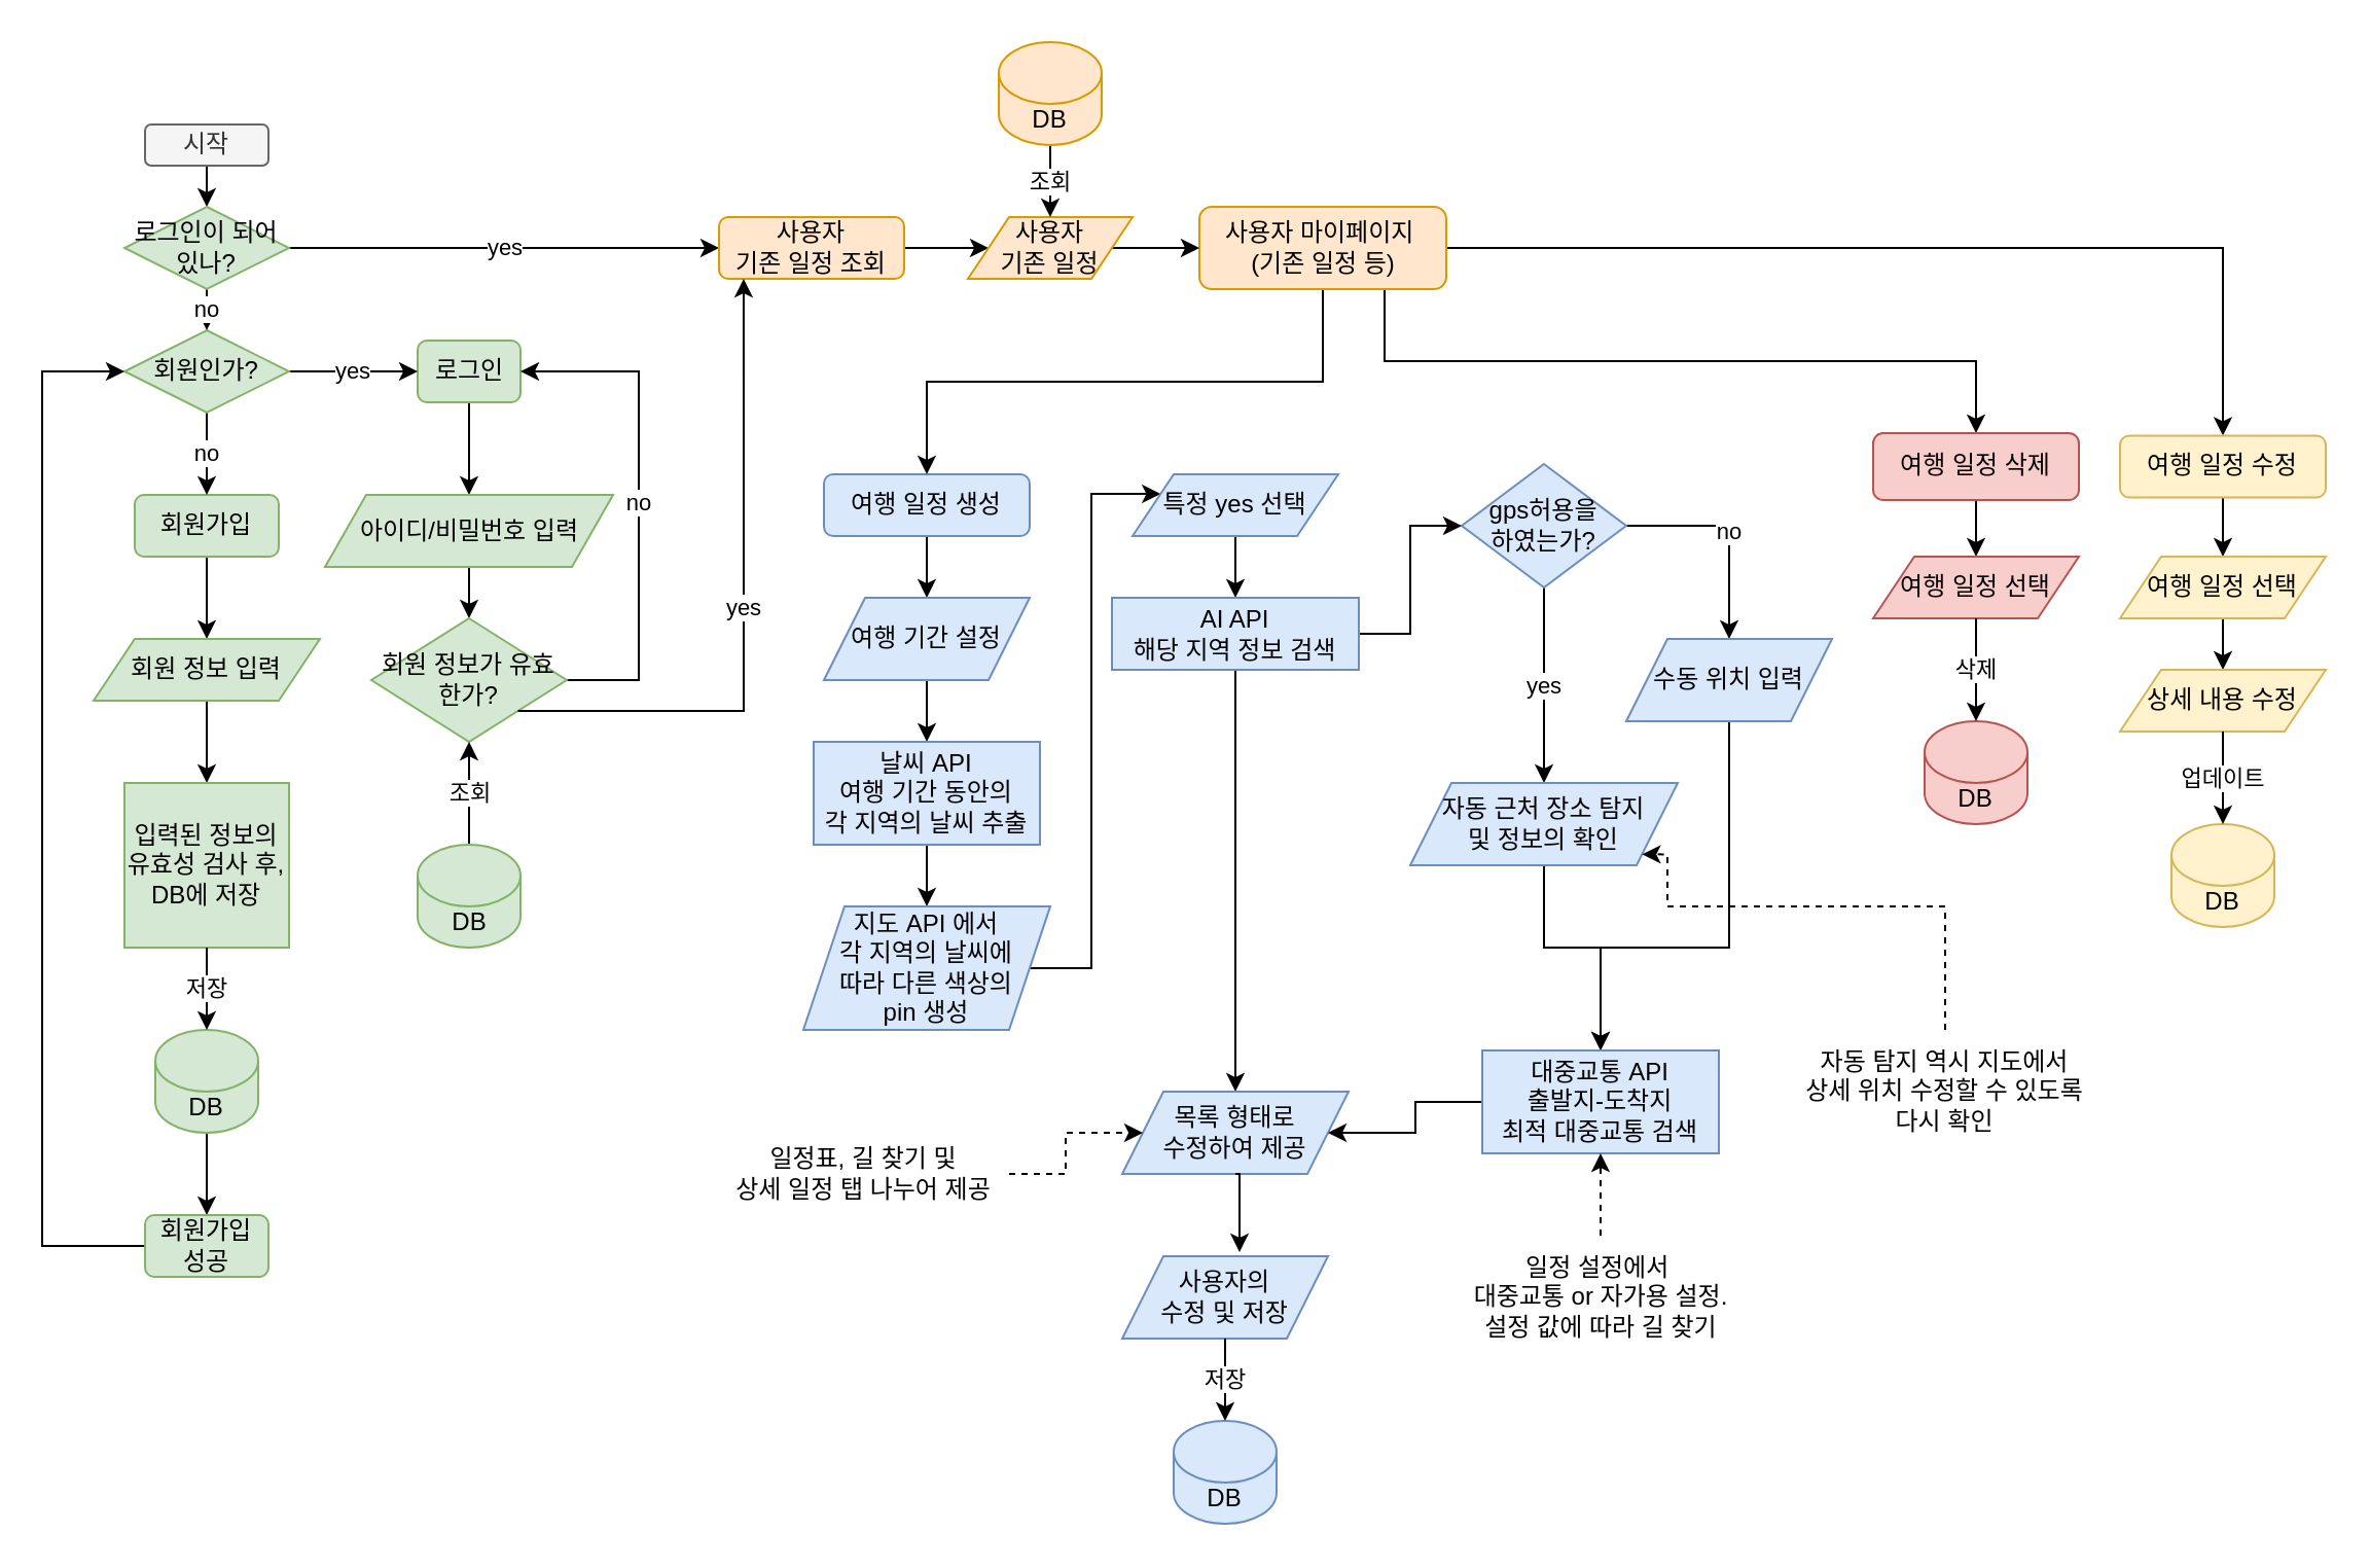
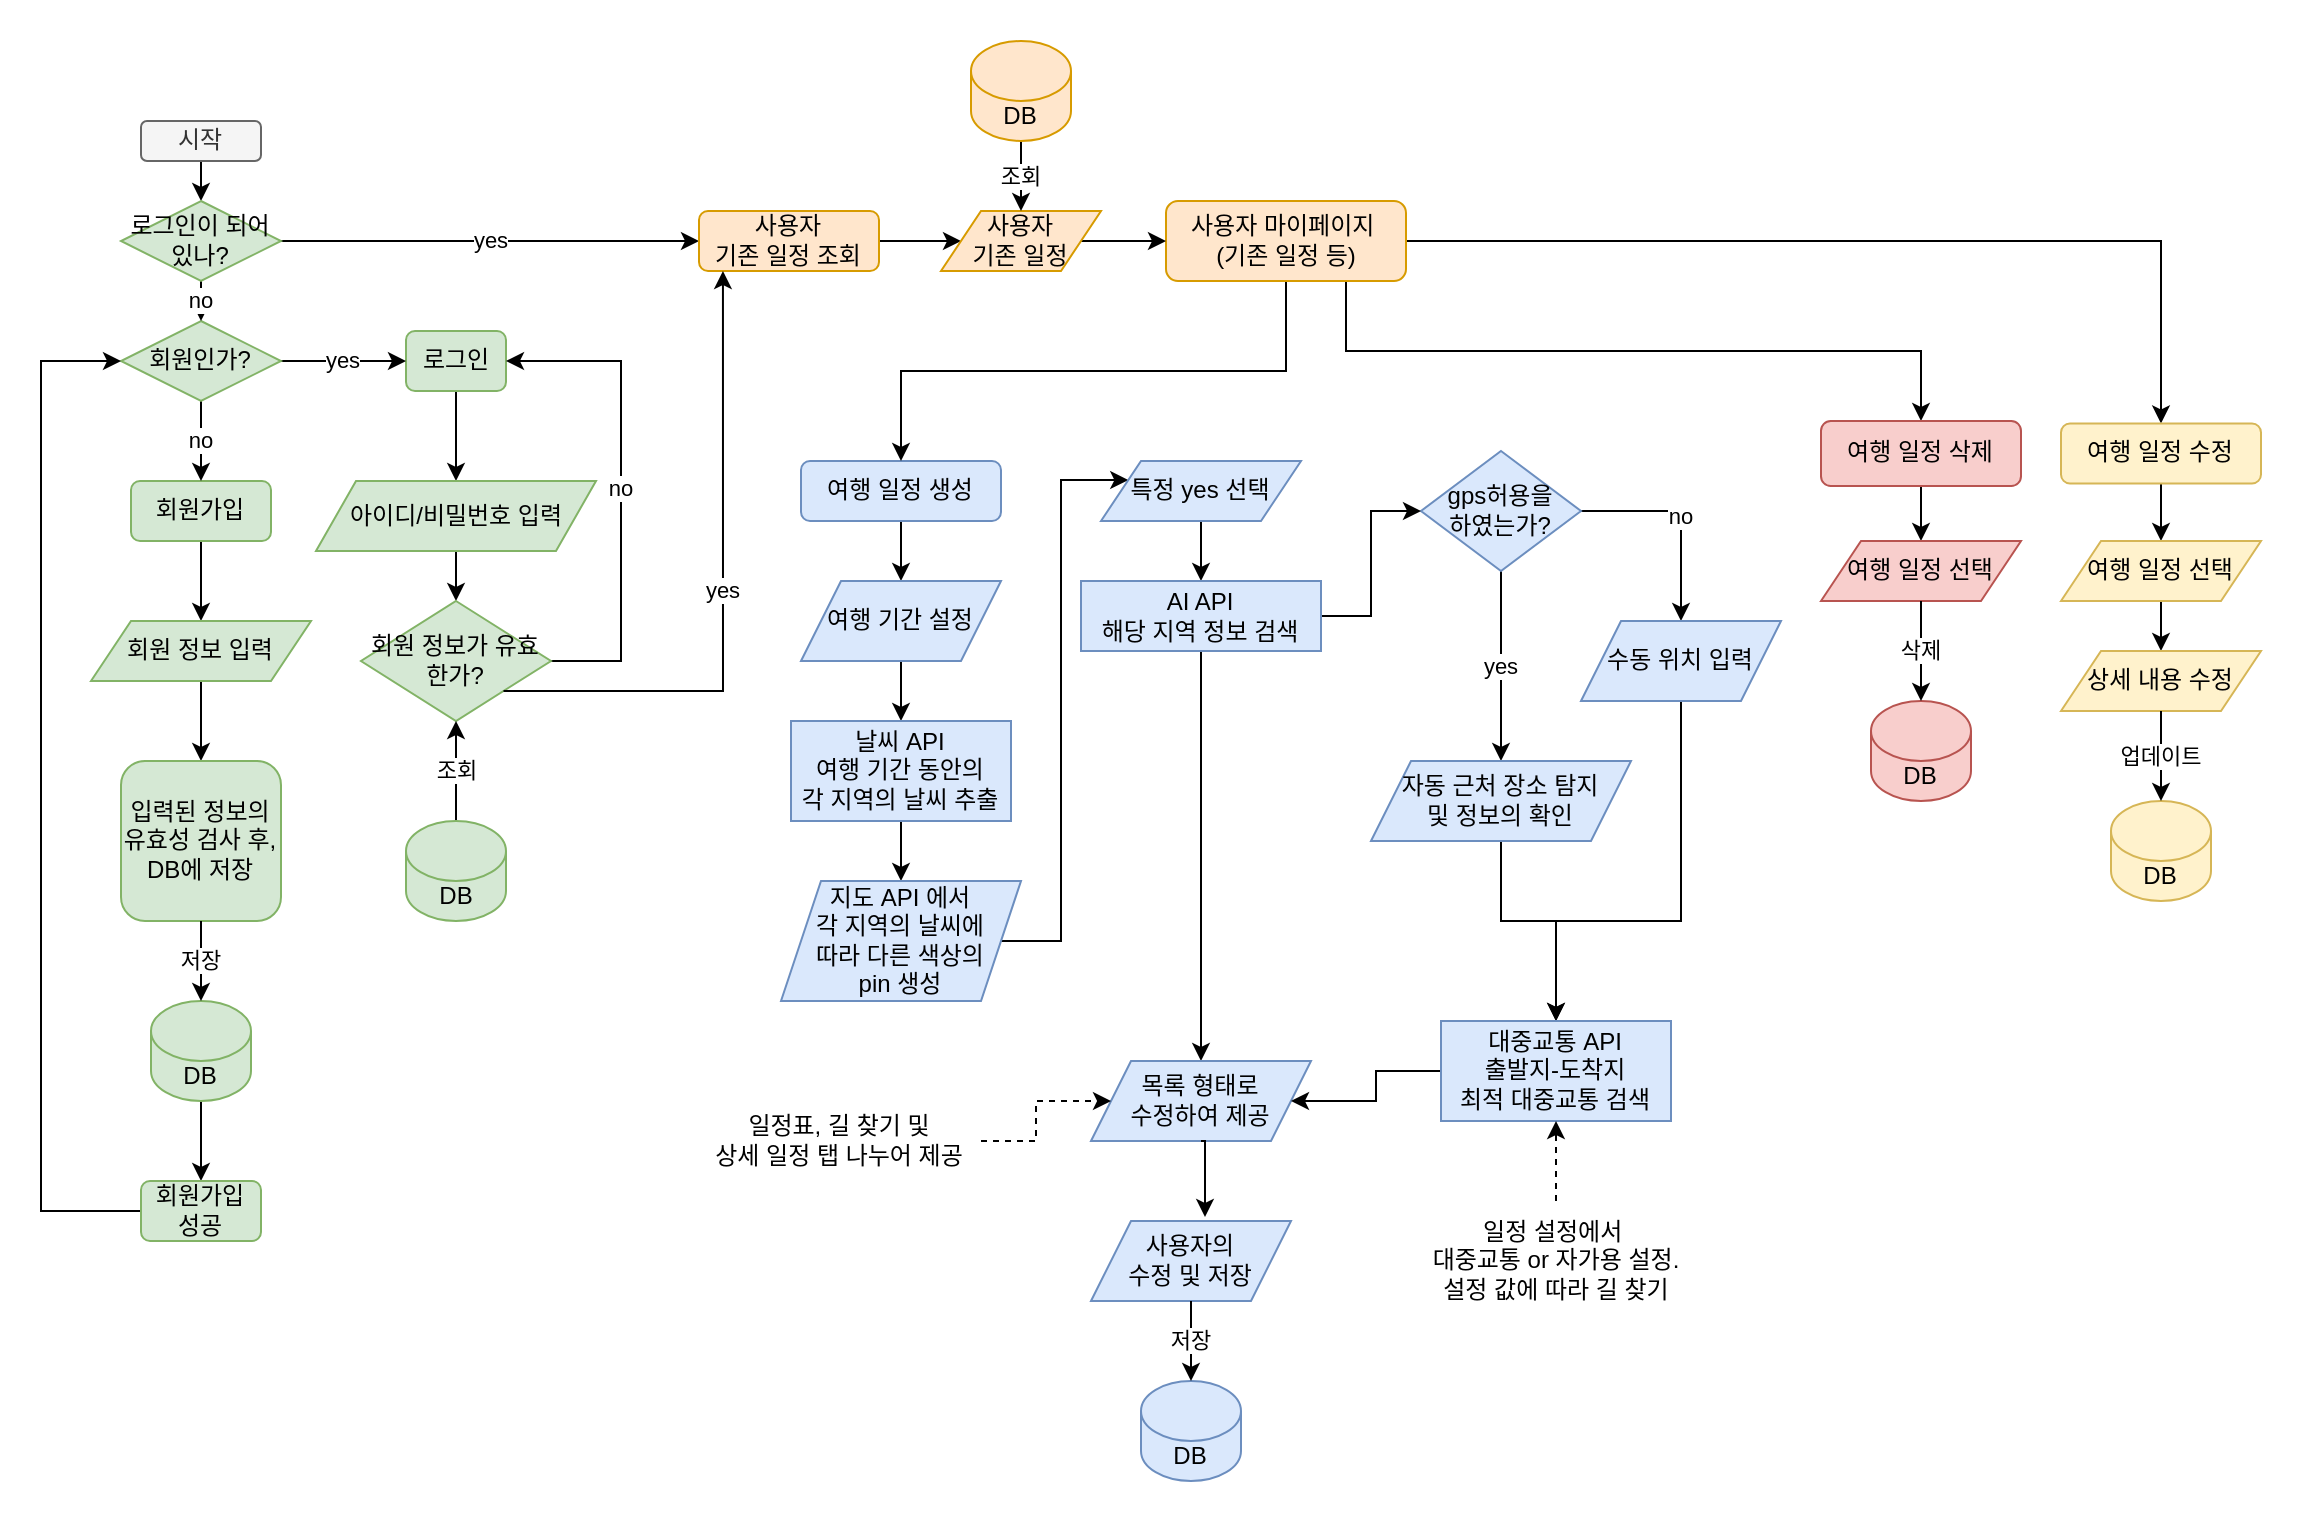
- <mxCell id="15" value="입력된 정보의 유효성 검사 후, DB에 저장" style="whiteSpace=wrap;html=1;aspect=fixed;fillColor=#d5e8d4;strokeColor=#82b366;" vertex="1" parent="1"><mxGeometry x="60" y="380" width="80" height="80" as="geometry" /></mxCell>
+ <mxCell id="15" value="입력된 정보의 유효성 검사 후, DB에 저장" style="whiteSpace=wrap;html=1;aspect=fixed;fillColor=#d5e8d4;strokeColor=#82b366;rounded=1;" vertex="1" parent="1"><mxGeometry x="60" y="380" width="80" height="80" as="geometry" /></mxCell>
- <mxCell id="82" style="edgeStyle=orthogonalEdgeStyle;rounded=0;orthogonalLoop=1;jettySize=auto;html=1;exitX=0.5;exitY=0;exitDx=0;exitDy=0;entryX=1;entryY=1;entryDx=0;entryDy=0;dashed=1;" edge="1" parent="1" source="83" target="73"><mxGeometry relative="1" as="geometry"><Array as="points"><mxPoint x="945" y="440" /><mxPoint x="810" y="440" /><mxPoint x="810" y="415" /></Array></mxGeometry></mxCell>
- <mxCell id="83" value="자동 탐지 역시 지도에서&lt;div&gt;상세 위치 수정할 수 있도록 다시 확인&lt;/div&gt;" style="text;html=1;align=center;verticalAlign=middle;whiteSpace=wrap;rounded=0;" vertex="1" parent="1"><mxGeometry x="870" y="500" width="150" height="60" as="geometry" /></mxCell>
